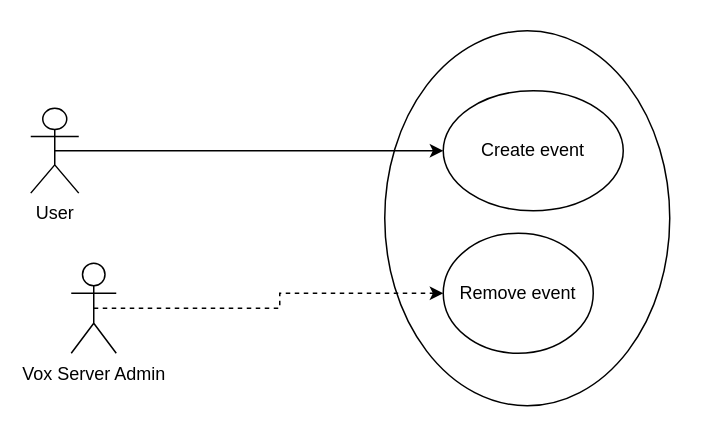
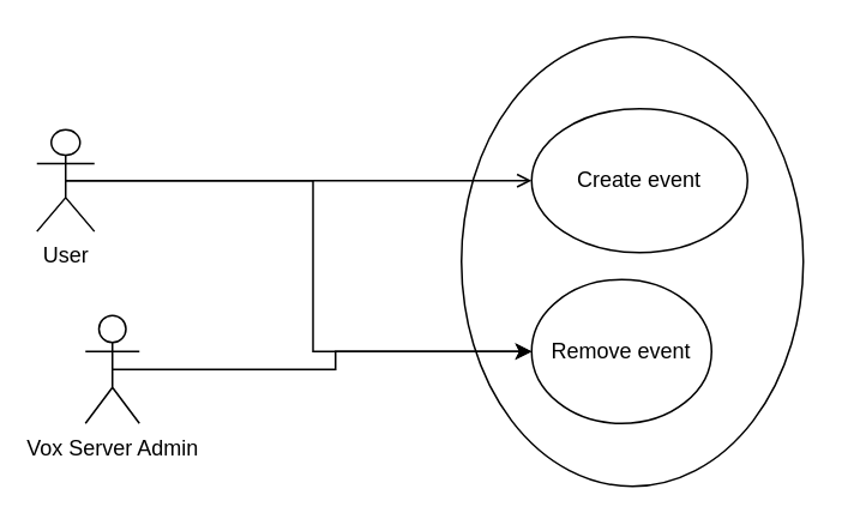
- <mxCell id="5" style="edgeStyle=orthogonalEdgeStyle;rounded=0;orthogonalLoop=1;jettySize=auto;html=1;exitX=0.5;exitY=0.5;exitDx=0;exitDy=0;exitPerimeter=0;entryX=0;entryY=0.5;entryDx=0;entryDy=0;" edge="1" parent="1" source="7" target="3"><mxGeometry relative="1" as="geometry" /></mxCell>
+ <mxCell id="5" style="edgeStyle=orthogonalEdgeStyle;rounded=0;orthogonalLoop=1;jettySize=auto;html=1;exitX=0.5;exitY=0.5;exitDx=0;exitDy=0;exitPerimeter=0;entryX=0;entryY=0.5;entryDx=0;entryDy=0;endArrow=open;" edge="1" parent="1" source="7" target="3"><mxGeometry relative="1" as="geometry" /></mxCell>
+ <mxCell id="6" style="edgeStyle=orthogonalEdgeStyle;rounded=0;orthogonalLoop=1;jettySize=auto;html=1;exitX=0.5;exitY=0.5;exitDx=0;exitDy=0;exitPerimeter=0;entryX=0;entryY=0.5;entryDx=0;entryDy=0;" edge="1" parent="1" source="7" target="4"><mxGeometry relative="1" as="geometry" /></mxCell>
- <mxCell id="8" style="edgeStyle=orthogonalEdgeStyle;rounded=0;orthogonalLoop=1;jettySize=auto;html=1;exitX=0.5;exitY=0.5;exitDx=0;exitDy=0;exitPerimeter=0;dashed=1;" edge="1" parent="1" source="9" target="4"><mxGeometry relative="1" as="geometry" /></mxCell>
+ <mxCell id="8" style="edgeStyle=orthogonalEdgeStyle;rounded=0;orthogonalLoop=1;jettySize=auto;html=1;exitX=0.5;exitY=0.5;exitDx=0;exitDy=0;exitPerimeter=0;" edge="1" parent="1" source="9" target="4"><mxGeometry relative="1" as="geometry" /></mxCell>
